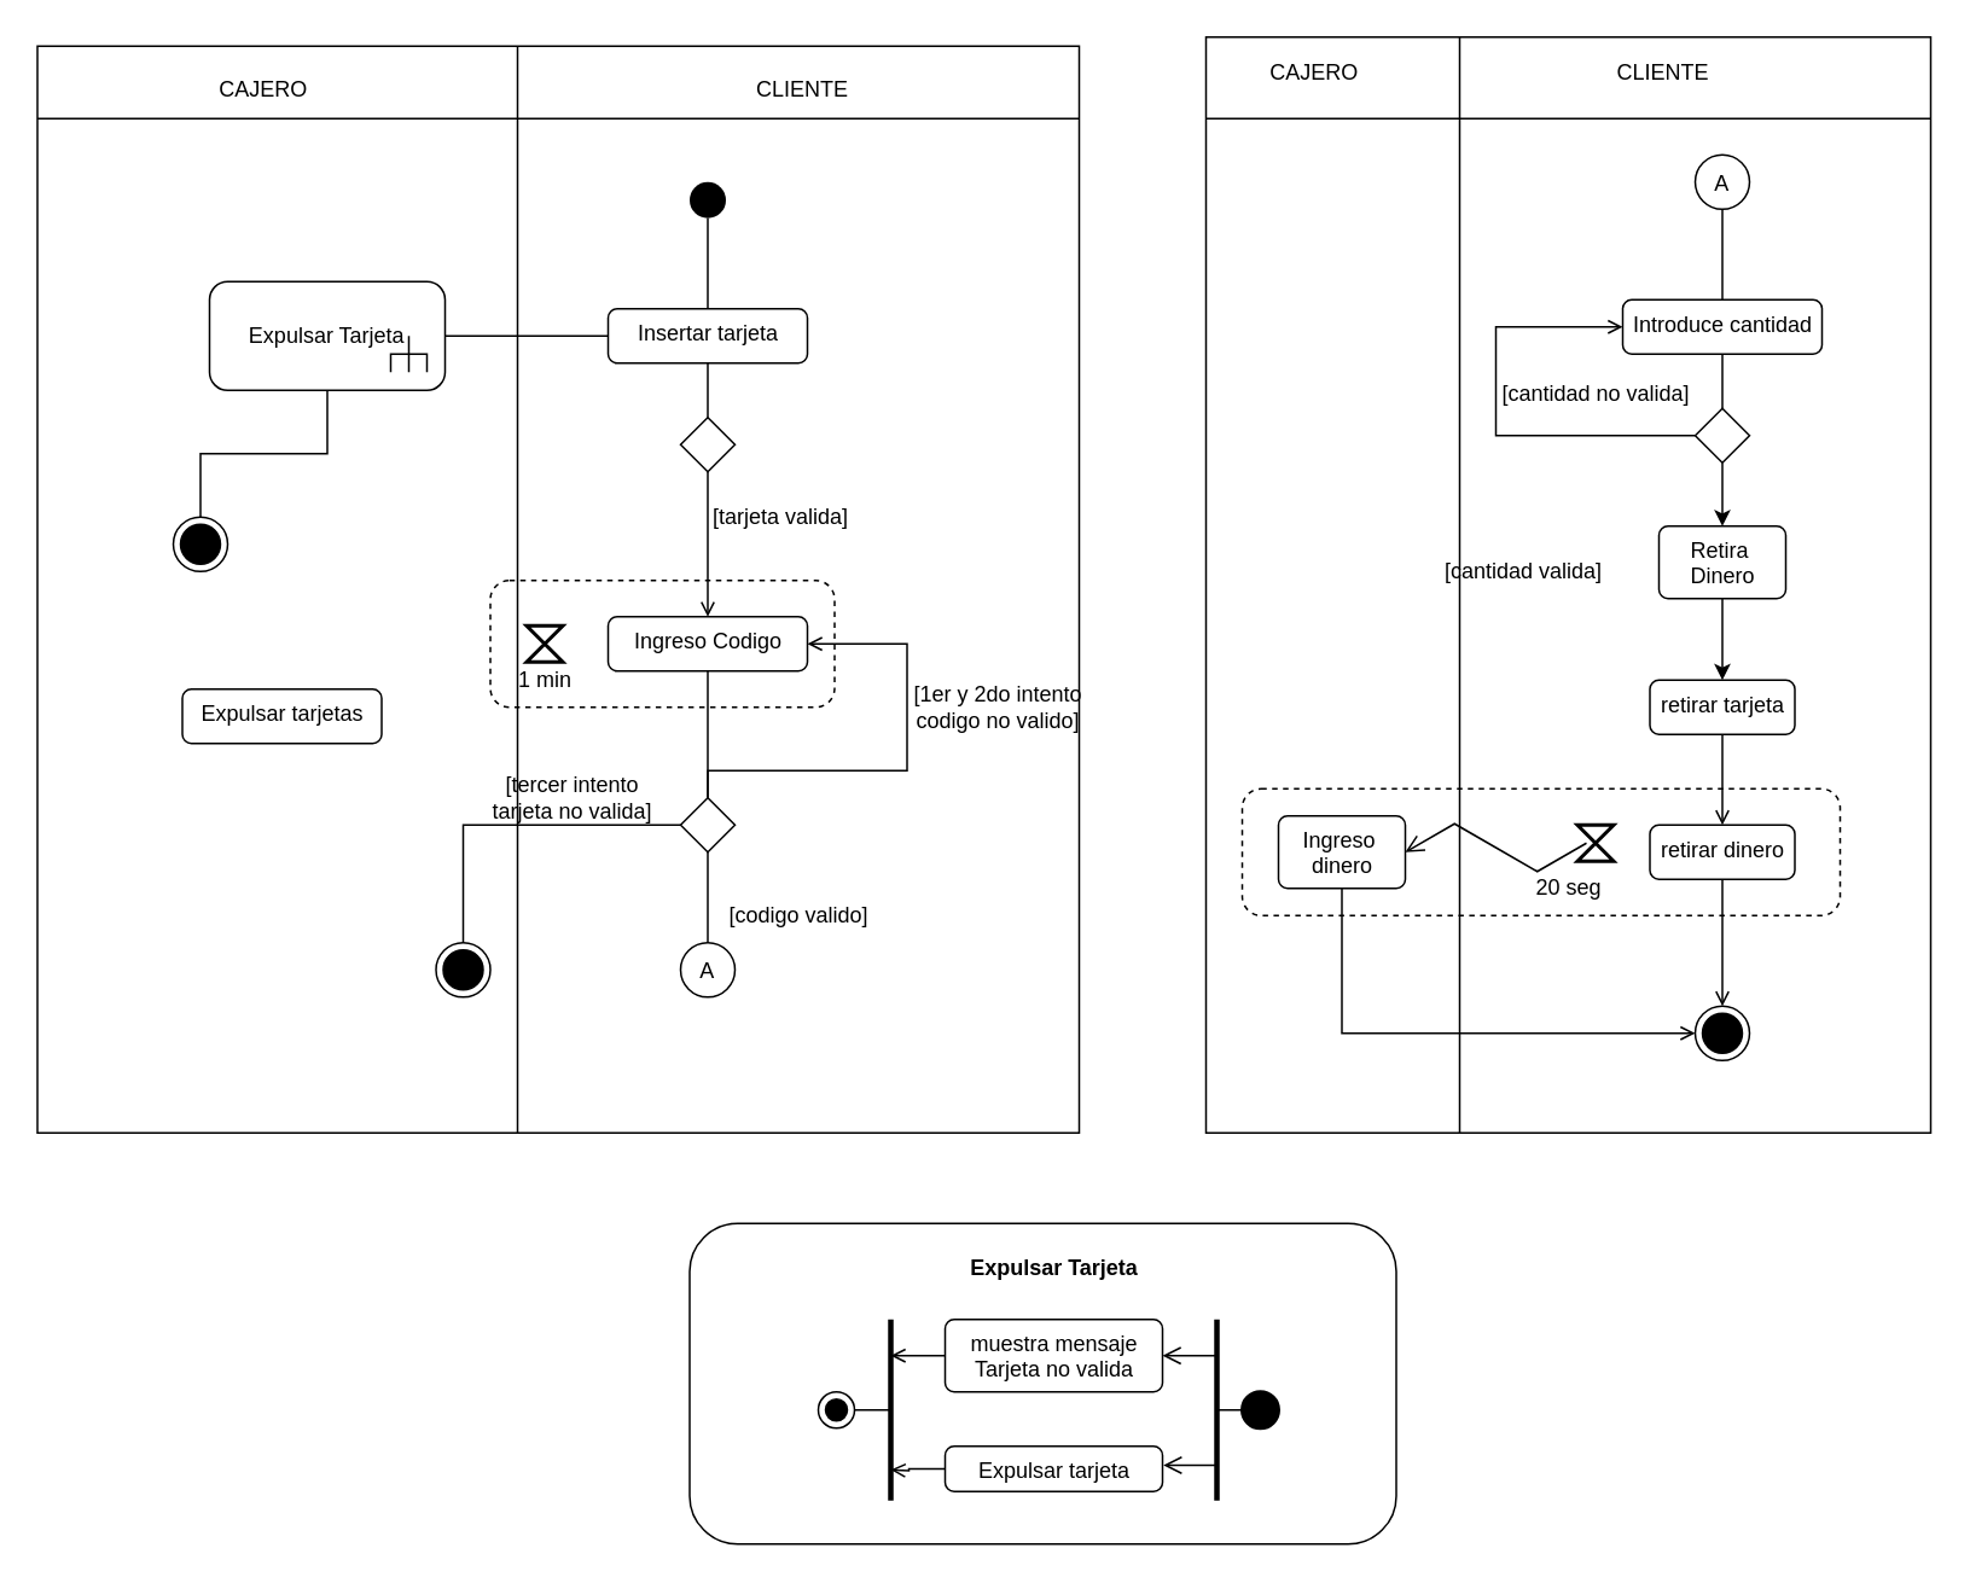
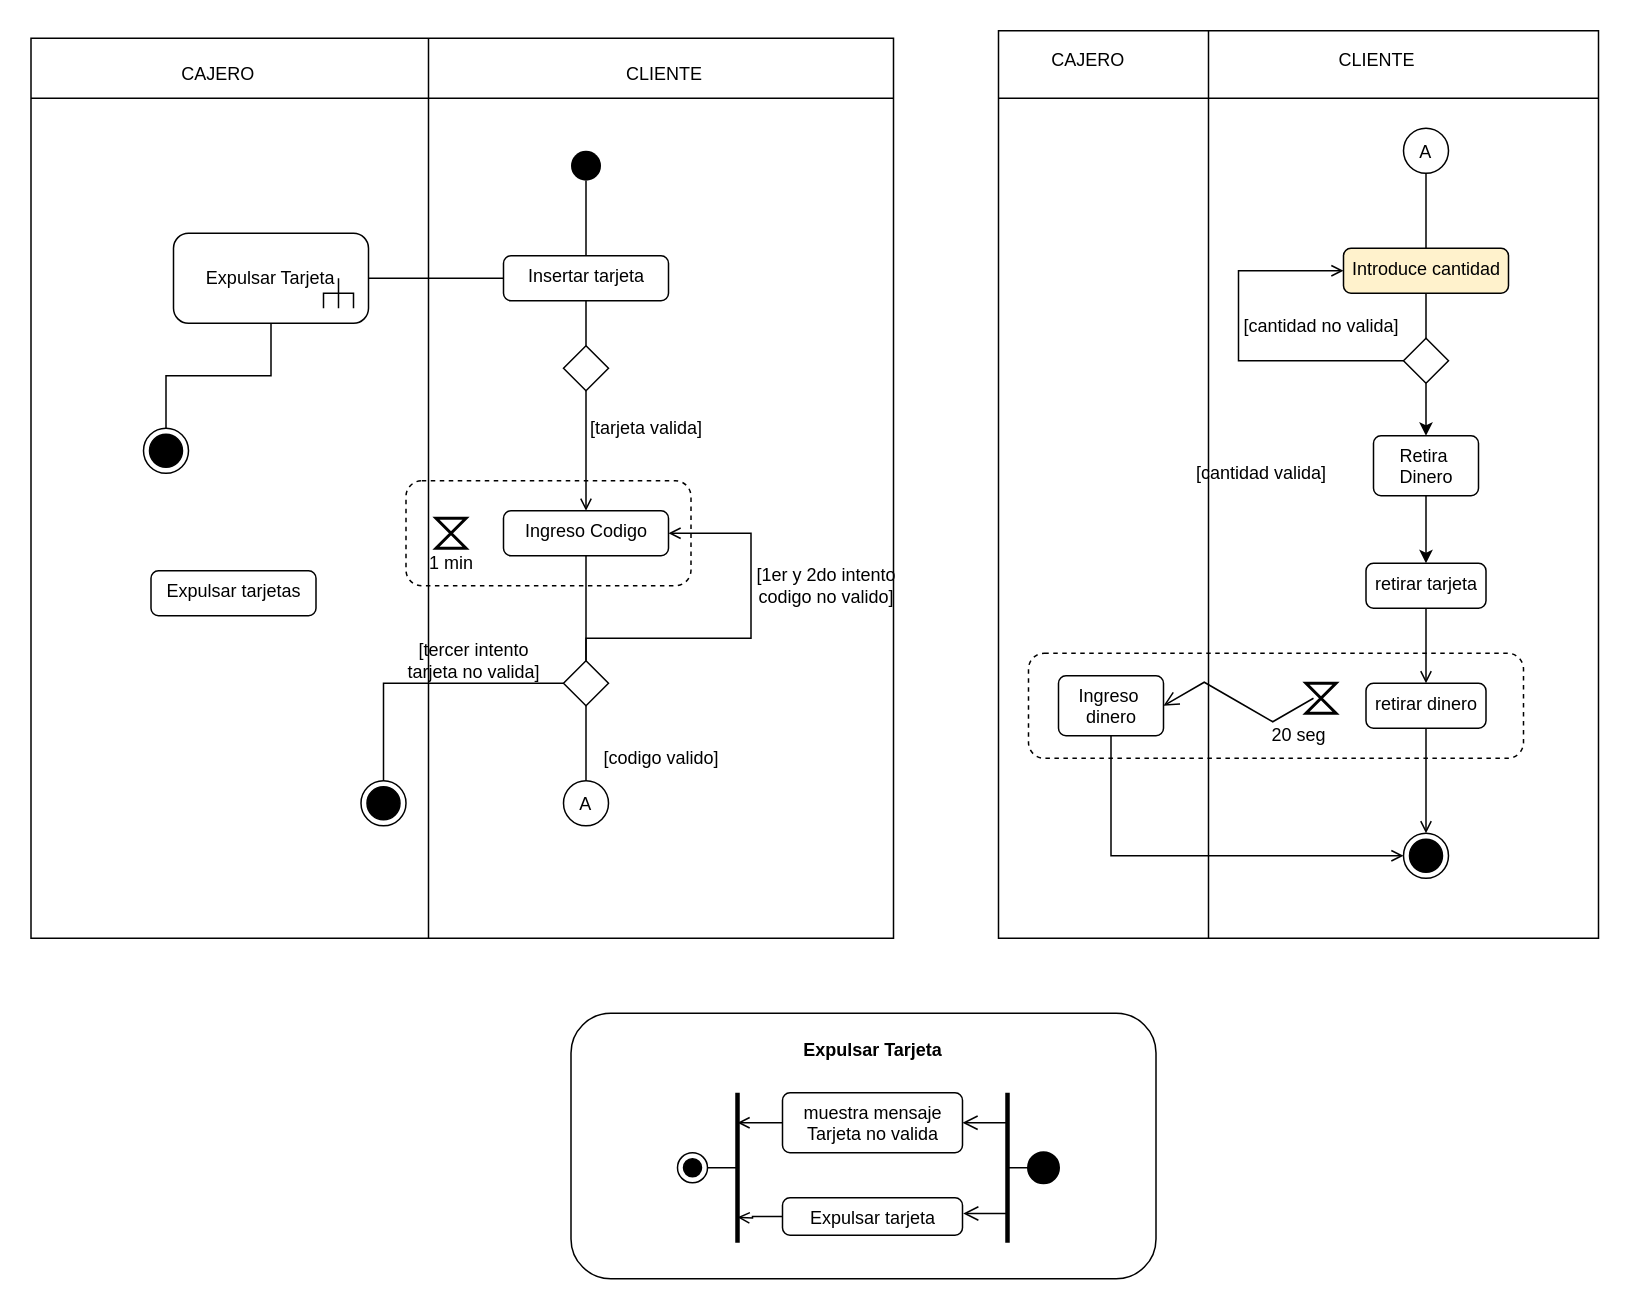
- <mxCell id="32" value="Introduce cantidad" style="html=1;align=center;verticalAlign=top;rounded=1;absoluteArcSize=1;arcSize=10;dashed=0;" parent="1" vertex="1"><mxGeometry x="895" y="165" width="110" height="30" as="geometry" /></mxCell>
+ <mxCell id="32" value="Introduce cantidad" style="html=1;align=center;verticalAlign=top;rounded=1;absoluteArcSize=1;arcSize=10;dashed=0;fillColor=#fff2cc;" parent="1" vertex="1"><mxGeometry x="895" y="165" width="110" height="30" as="geometry" /></mxCell>
